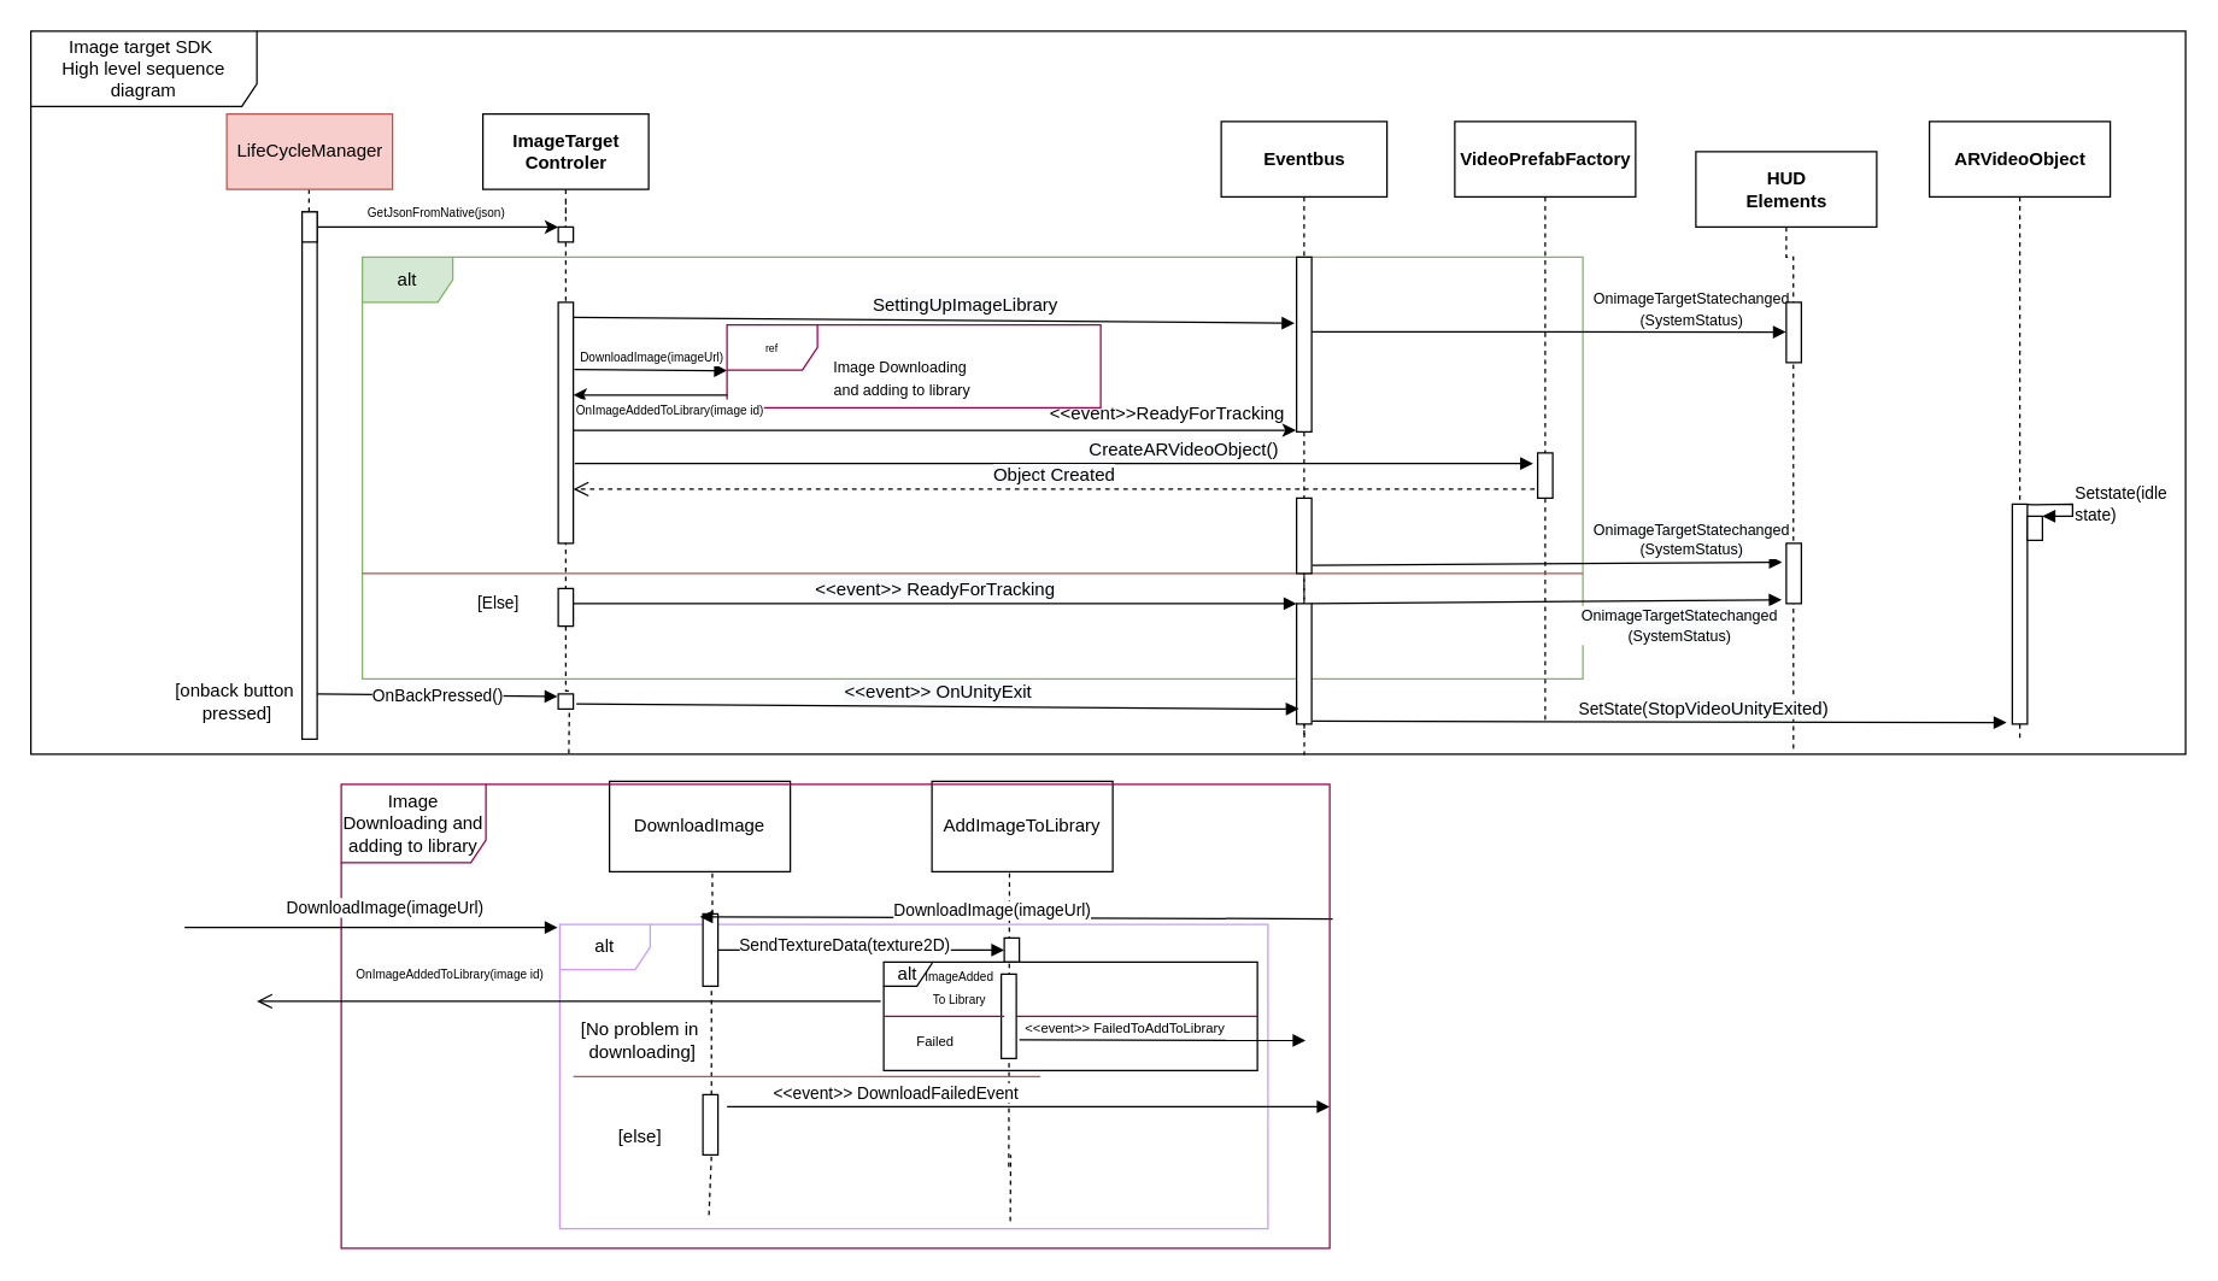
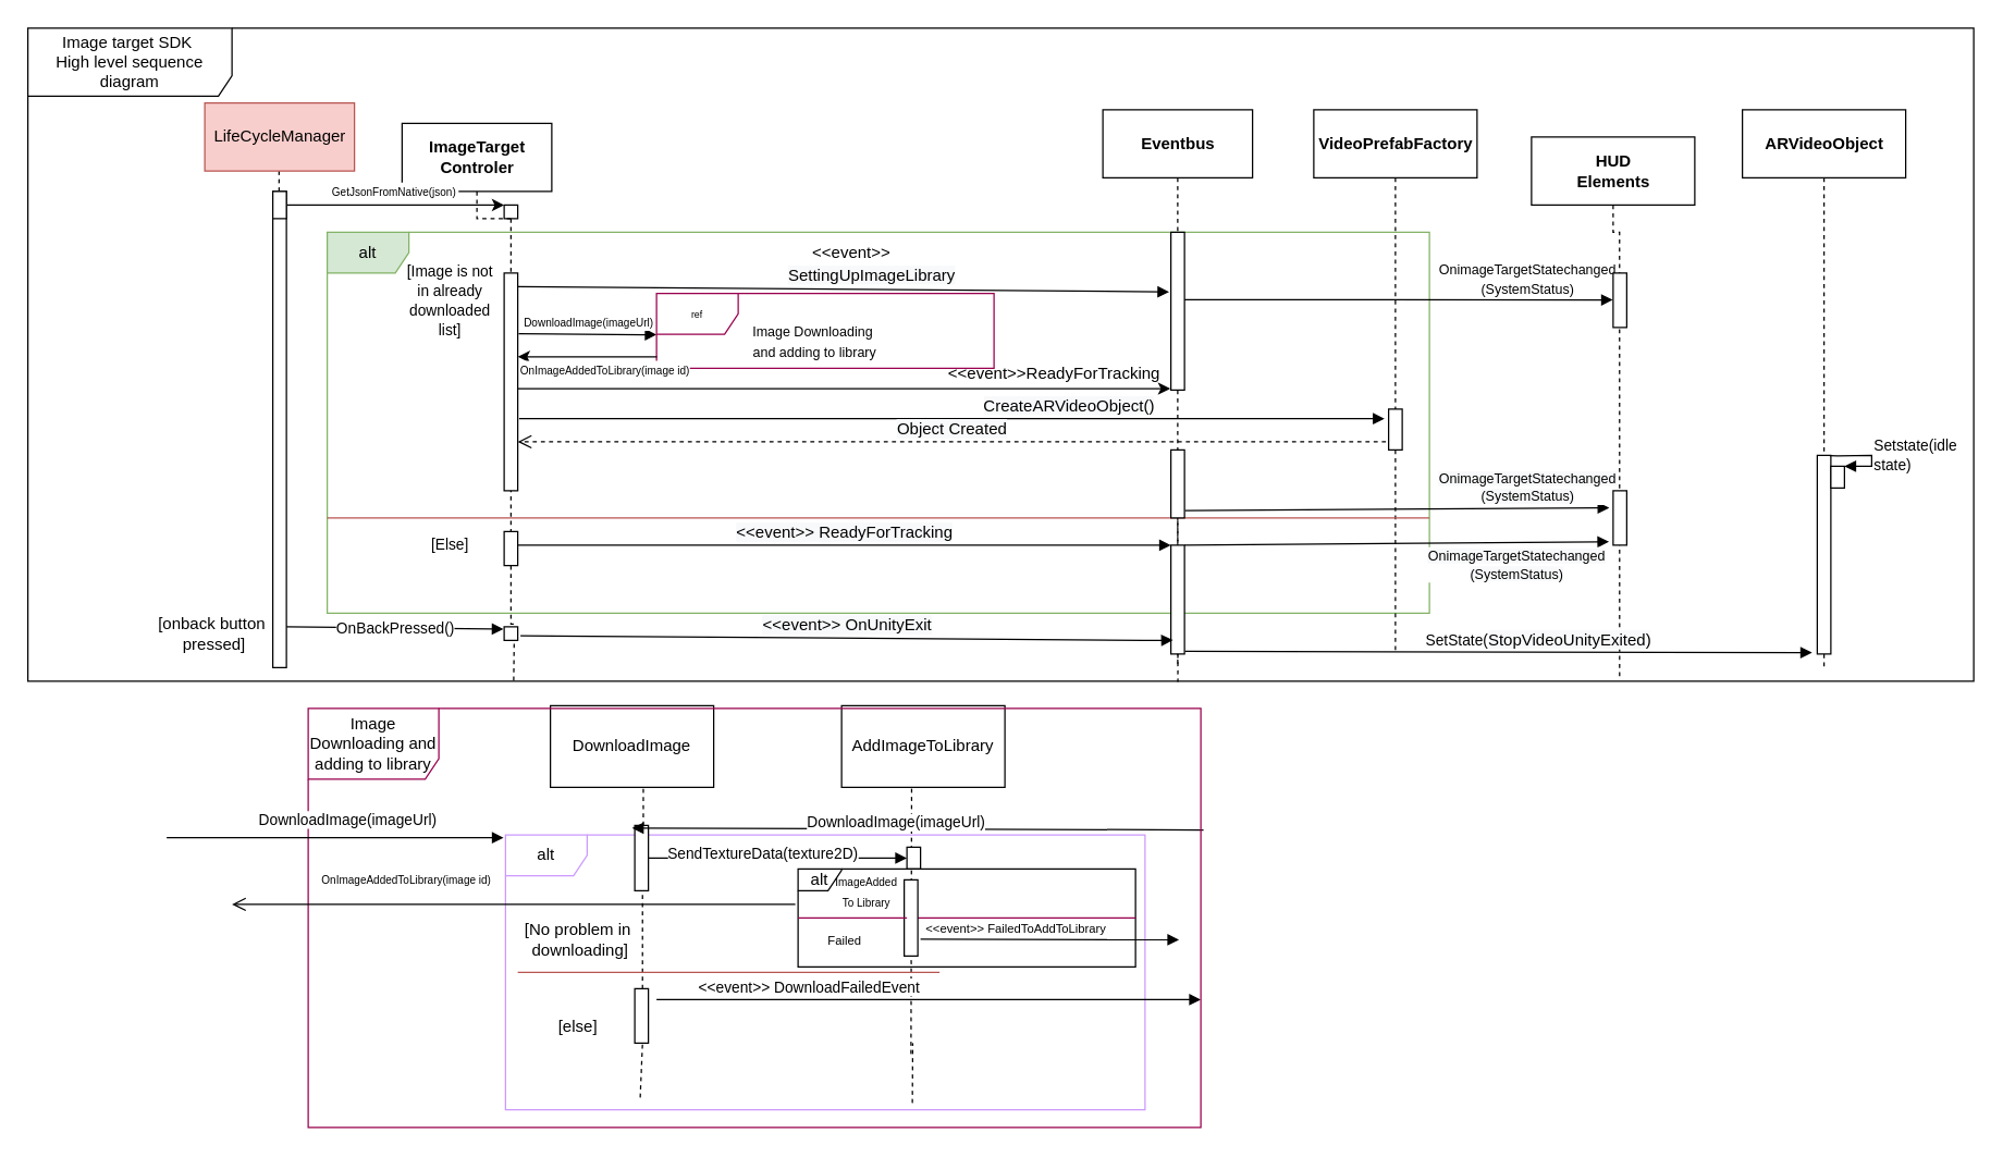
- <mxCell id="8" value="&lt;span style=&quot;font-weight: 700&quot;&gt;ImageTarget&lt;br&gt;Controler&lt;/span&gt;" style="html=1;" parent="1" vertex="1"><mxGeometry x="320" y="75" width="110" height="50" as="geometry" /></mxCell>
+ <mxCell id="8" value="&lt;span style=&quot;font-weight: 700&quot;&gt;ImageTarget&lt;br&gt;Controler&lt;/span&gt;" style="html=1;" parent="1" vertex="1"><mxGeometry x="295" y="90" width="110" height="50" as="geometry" /></mxCell>
+ <mxCell id="31" value="&amp;lt;&amp;lt;event&amp;gt;&amp;gt;" style="text;html=1;align=center;verticalAlign=middle;resizable=0;points=[];autosize=1;" parent="1" vertex="1"><mxGeometry x="590" y="175" width="70" height="20" as="geometry" /></mxCell>
+ <mxCell id="17" value="&lt;font style=&quot;font-size: 11px&quot;&gt;[Image is not&lt;br&gt;in already&lt;br&gt;downloaded&lt;br&gt;list]&lt;br&gt;&lt;/font&gt;" style="text;html=1;align=center;verticalAlign=middle;resizable=0;points=[];autosize=1;" parent="1" vertex="1"><mxGeometry x="294" y="184" width="72" height="72" as="geometry" /></mxCell>
